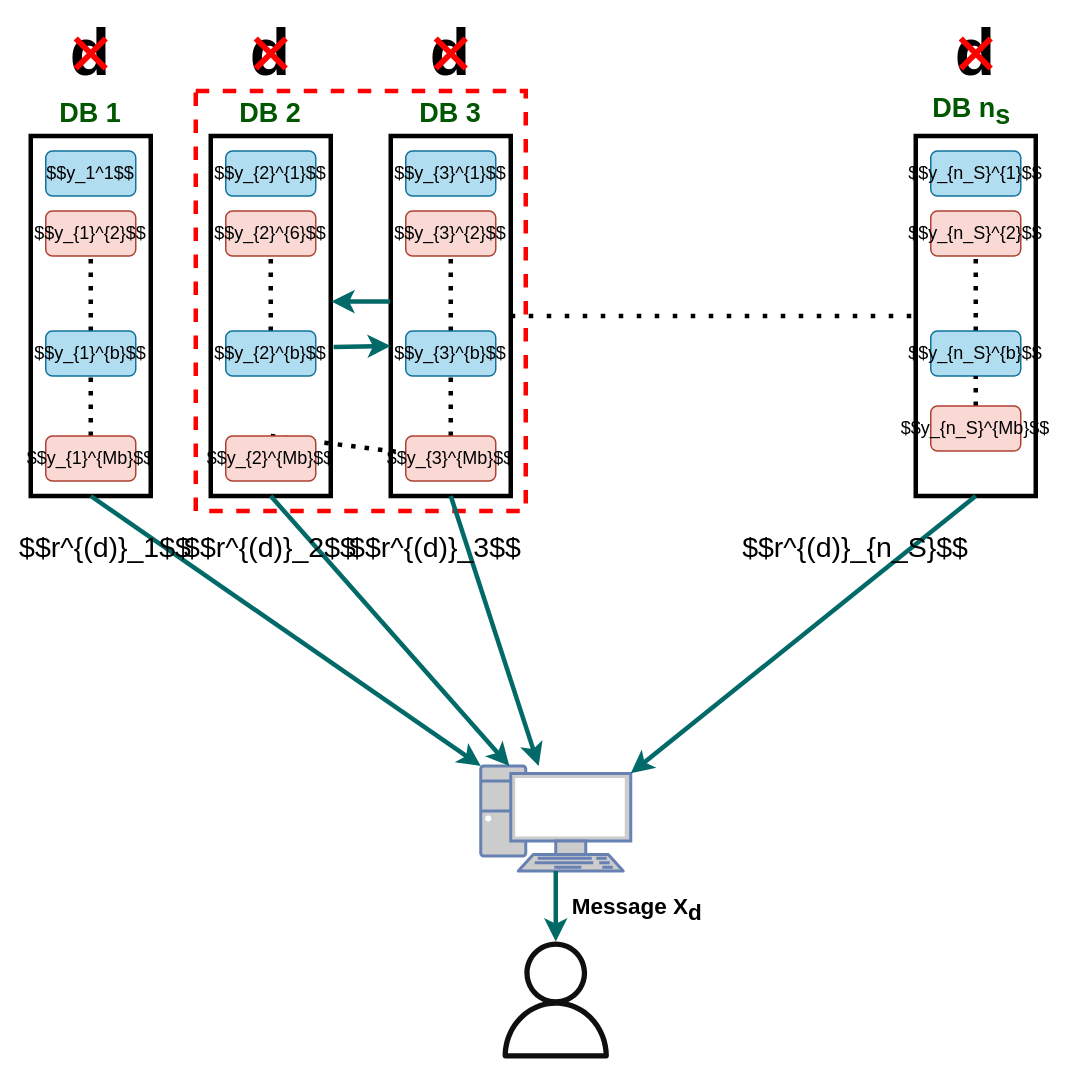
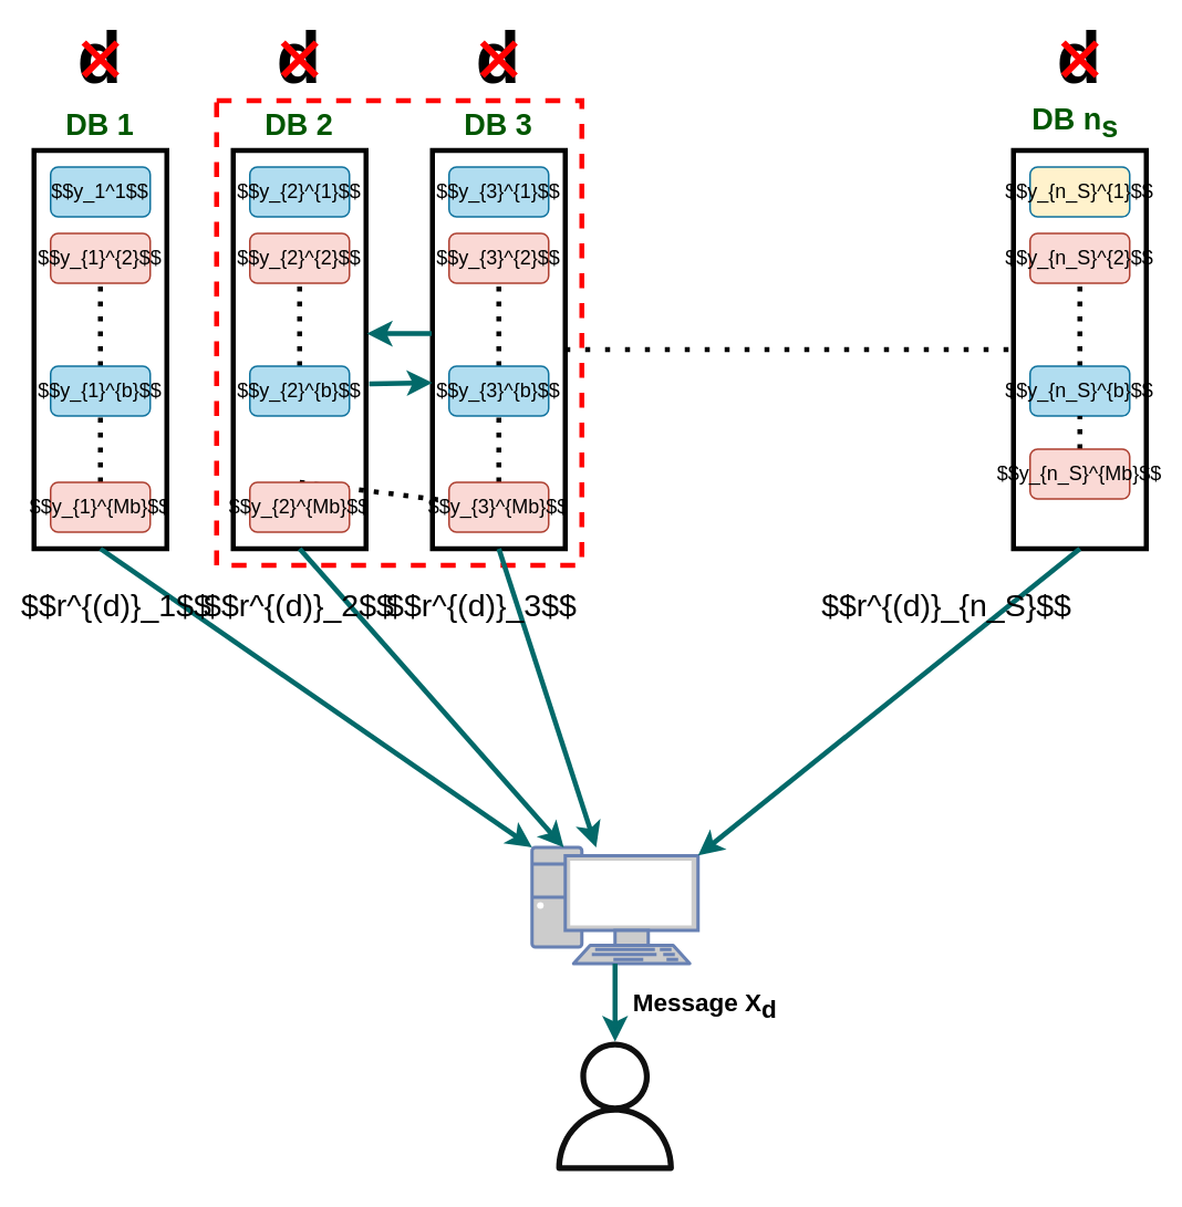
- <mxCell id="24" value="$$y_{n_S}^{1}$$" style="rounded=1;whiteSpace=wrap;html=1;strokeColor=#10739e;fillColor=#b1ddf0;strokeWidth=1;fontColor=#000000;" parent="1" vertex="1"><mxGeometry x="620" y="100" width="60" height="30" as="geometry" /></mxCell>
+ <mxCell id="24" value="$$y_{n_S}^{1}$$" style="rounded=1;whiteSpace=wrap;html=1;strokeColor=#10739e;fillColor=#fff2cc;strokeWidth=1;fontColor=#000000;" parent="1" vertex="1"><mxGeometry x="620" y="100" width="60" height="30" as="geometry" /></mxCell>
- <mxCell id="11" value="$$y_{2}^{6}$$" style="rounded=1;whiteSpace=wrap;html=1;strokeColor=#ae4132;fillColor=#fad9d5;strokeWidth=1;fontColor=#000000;" parent="1" vertex="1"><mxGeometry x="150" y="140" width="60" height="30" as="geometry" /></mxCell>
+ <mxCell id="11" value="$$y_{2}^{2}$$" style="rounded=1;whiteSpace=wrap;html=1;strokeColor=#ae4132;fillColor=#fad9d5;strokeWidth=1;fontColor=#000000;" parent="1" vertex="1"><mxGeometry x="150" y="140" width="60" height="30" as="geometry" /></mxCell>
